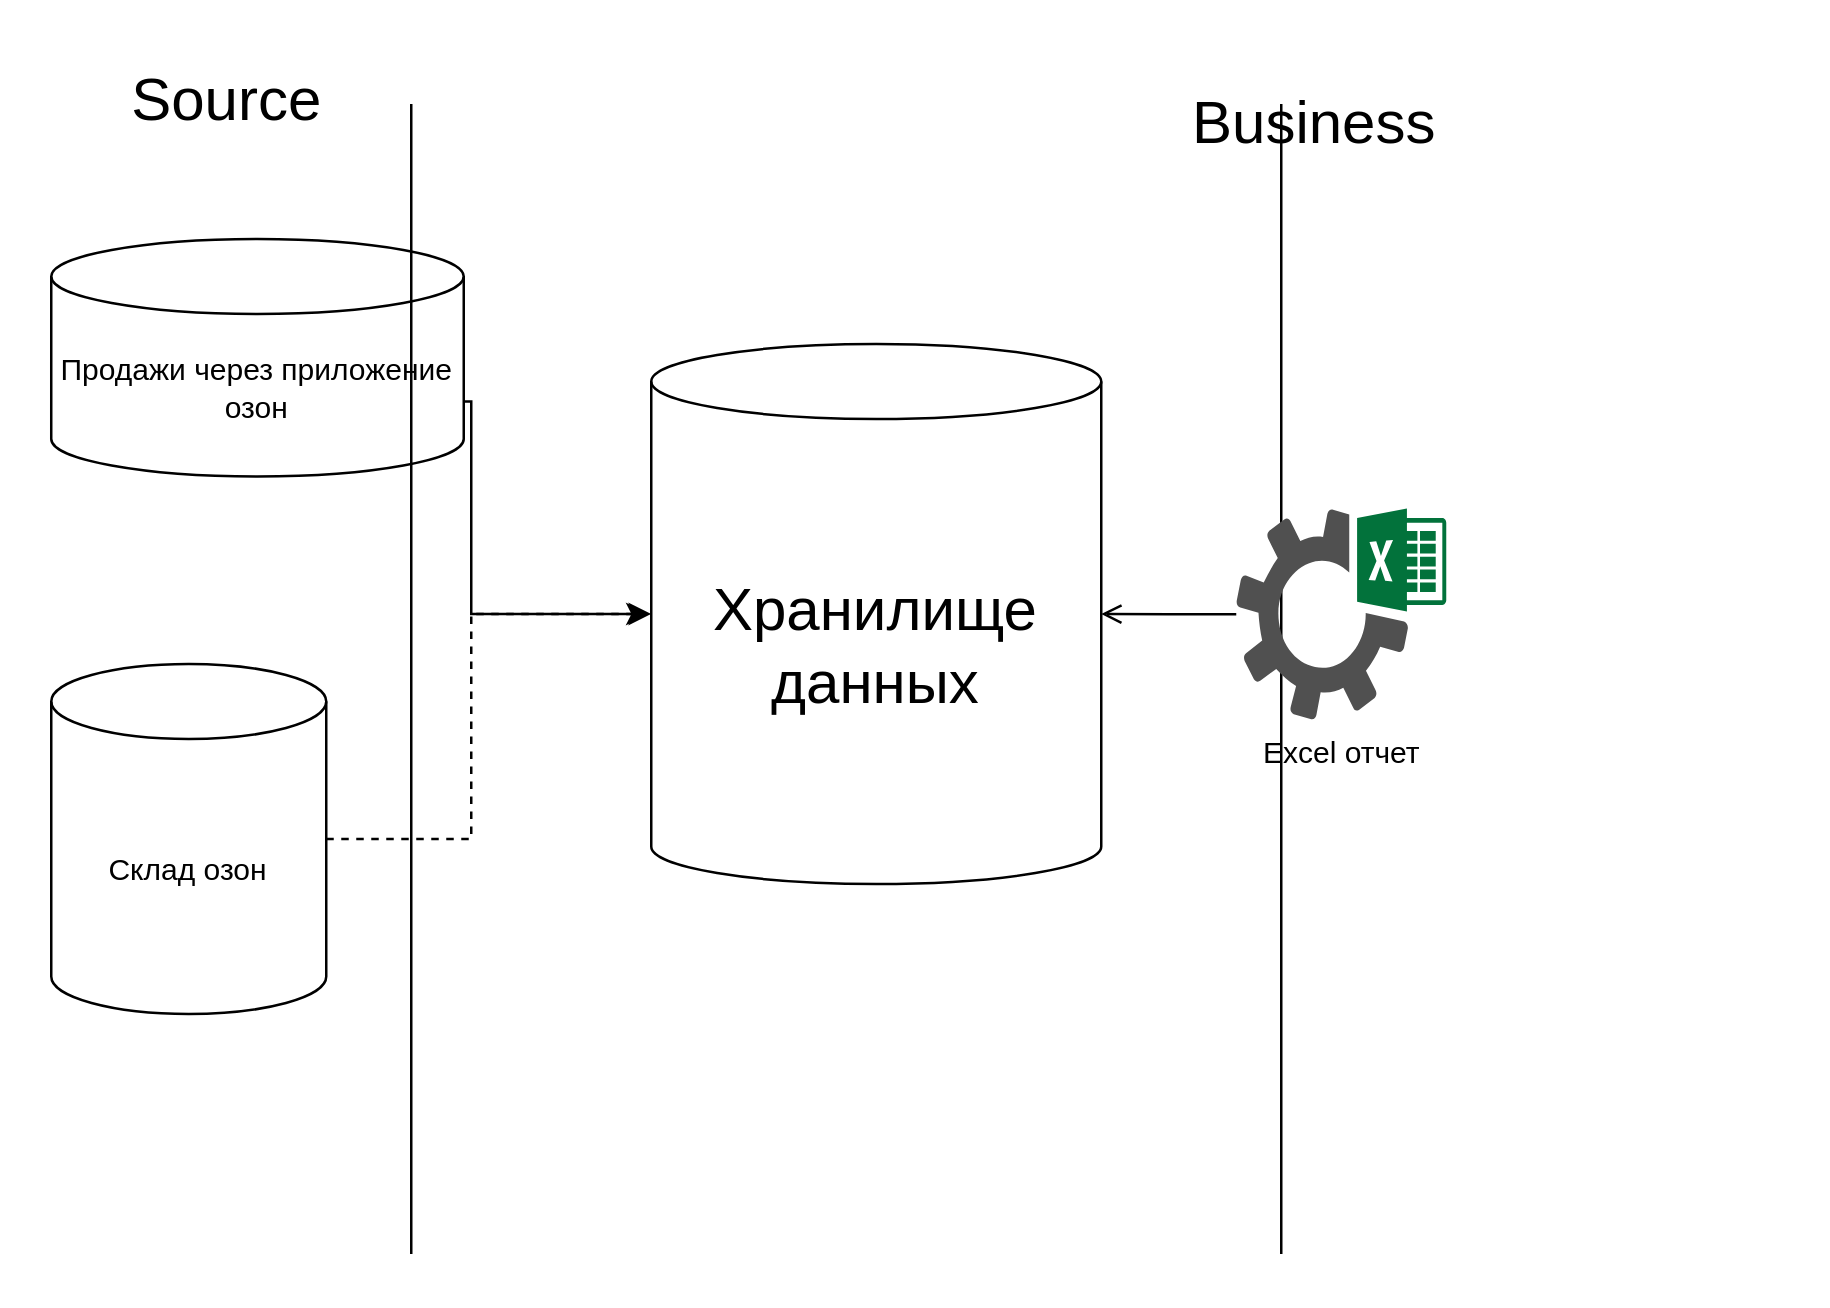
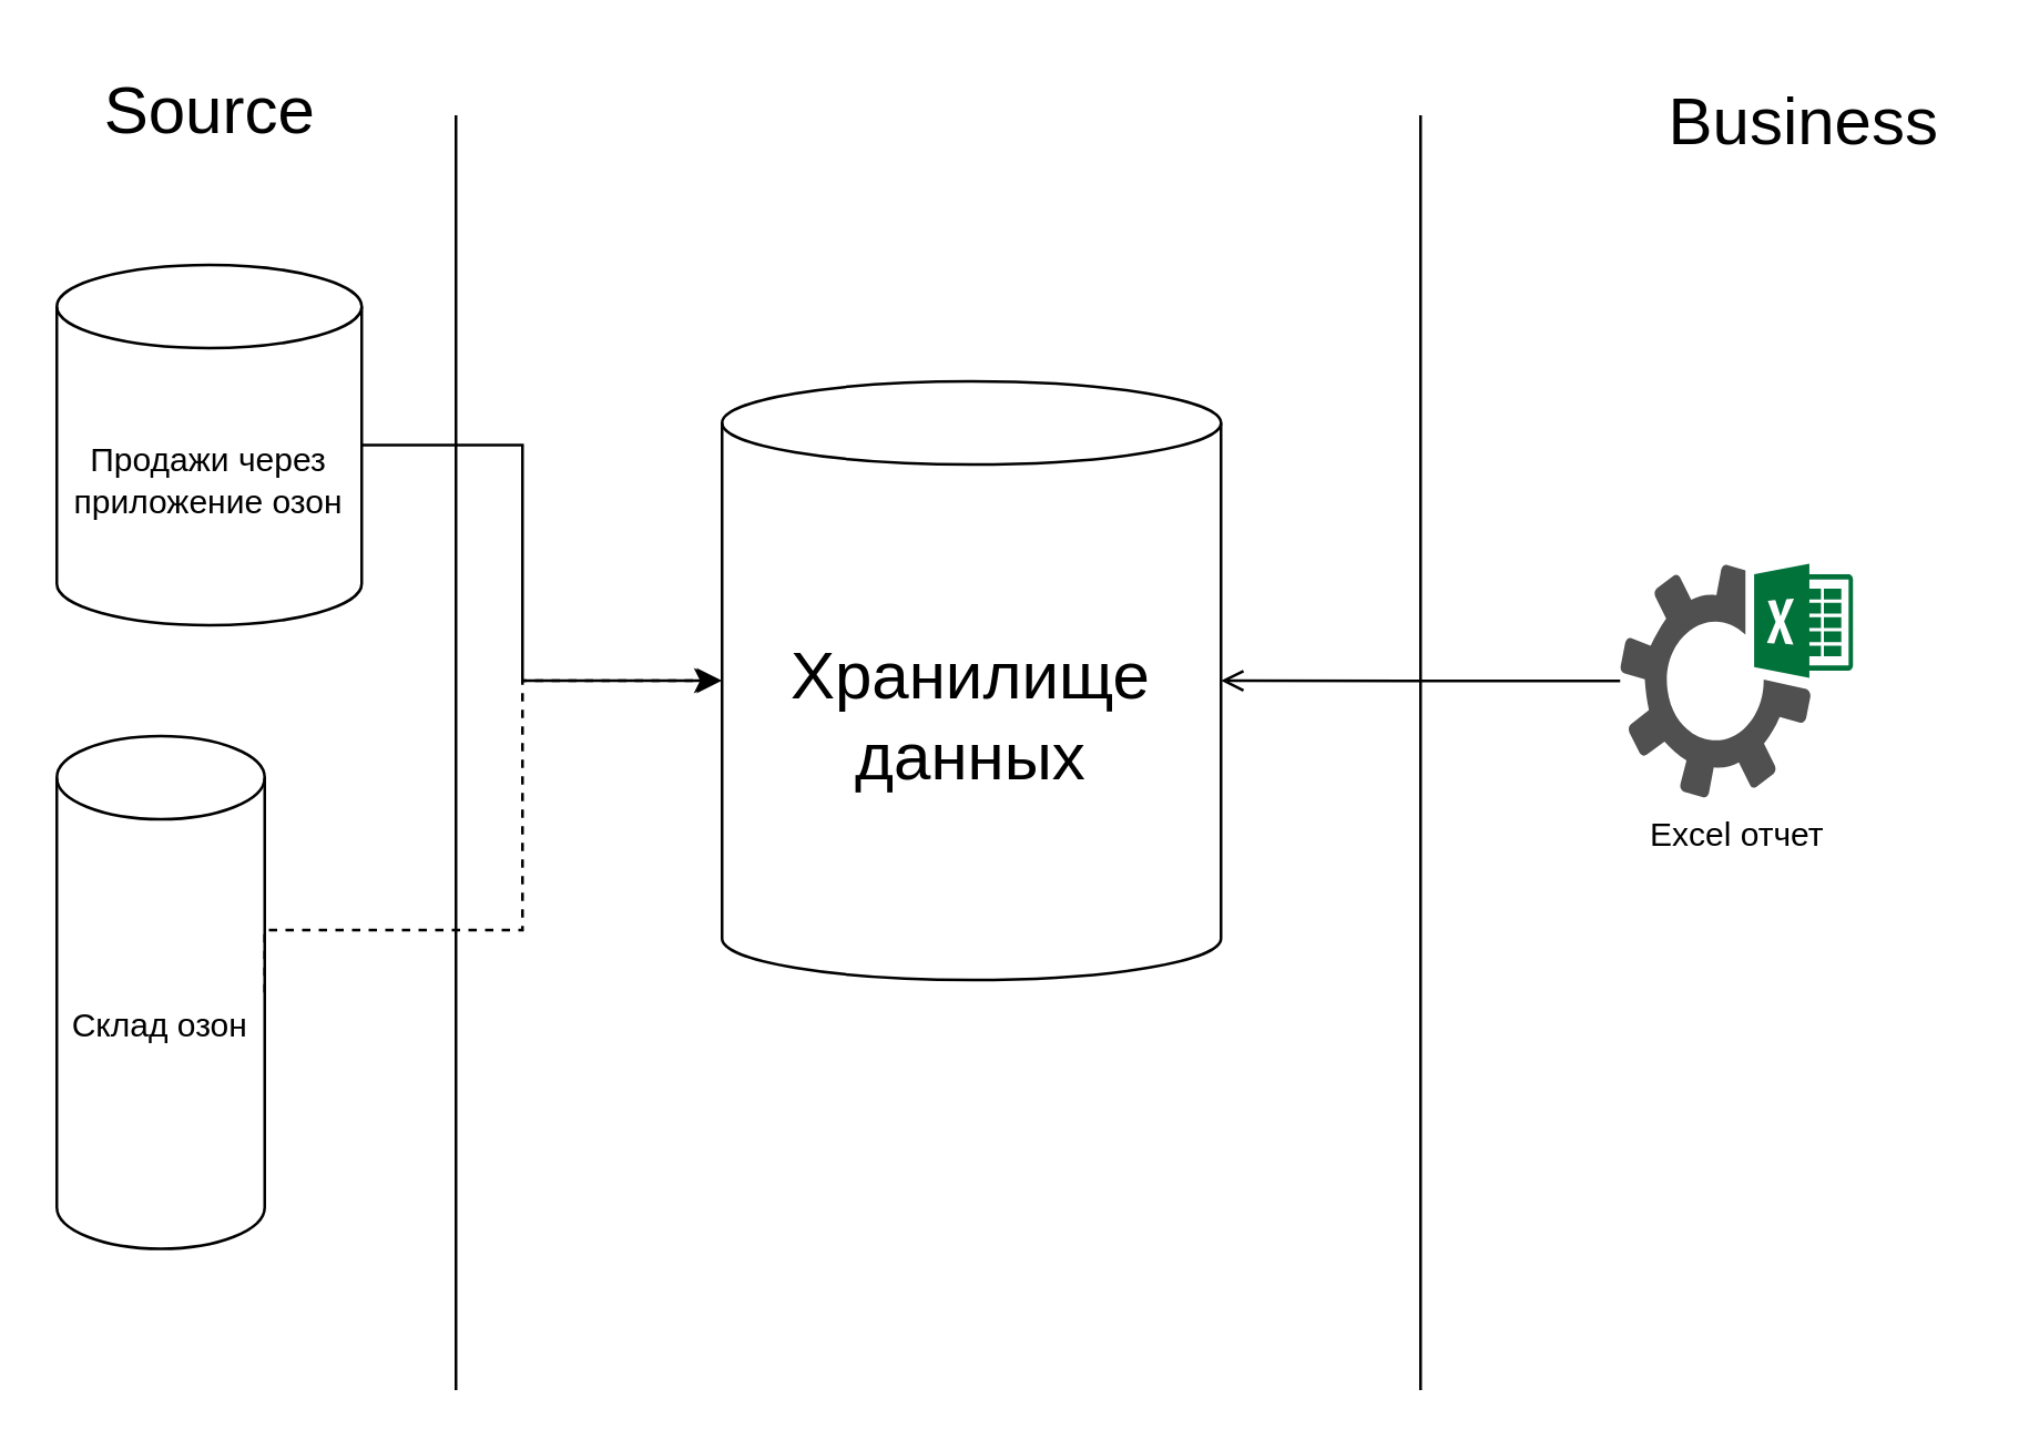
- <mxCell id="6" value="&lt;font style=&quot;font-size: 24px;&quot;&gt;Source&lt;/font&gt;" style="text;html=1;align=center;verticalAlign=middle;resizable=0;points=[];autosize=1;strokeColor=none;fillColor=none;" vertex="1" parent="1"><mxGeometry x="40" y="20" width="100" height="40" as="geometry" /></mxCell>
+ <mxCell id="6" value="&lt;font style=&quot;font-size: 24px;&quot;&gt;Source&lt;/font&gt;" style="text;html=1;align=center;verticalAlign=middle;resizable=0;points=[];autosize=1;strokeColor=none;fillColor=none;" vertex="1" parent="1"><mxGeometry x="25" y="20" width="100" height="40" as="geometry" /></mxCell>
- <mxCell id="12" value="&lt;span style=&quot;font-size: 24px;&quot;&gt;Business&lt;br&gt;&lt;/span&gt;" style="text;html=1;align=center;verticalAlign=middle;resizable=0;points=[];autosize=1;strokeColor=none;fillColor=none;" vertex="1" parent="1"><mxGeometry x="465" y="25" width="120" height="48" as="geometry" /></mxCell>
+ <mxCell id="12" value="&lt;span style=&quot;font-size: 24px;&quot;&gt;Business&lt;br&gt;&lt;/span&gt;" style="text;html=1;align=center;verticalAlign=middle;resizable=0;points=[];autosize=1;strokeColor=none;fillColor=none;" vertex="1" parent="1"><mxGeometry x="590" y="20" width="120" height="48" as="geometry" /></mxCell>
- <mxCell id="3" value="Продажи через приложение озон" style="shape=cylinder3;whiteSpace=wrap;html=1;boundedLbl=1;backgroundOutline=1;size=15;" vertex="1" parent="1"><mxGeometry x="20" y="95" width="165" height="95" as="geometry" /></mxCell>
+ <mxCell id="3" value="Продажи через приложение озон" style="shape=cylinder3;whiteSpace=wrap;html=1;boundedLbl=1;backgroundOutline=1;size=15;" vertex="1" parent="1"><mxGeometry x="20" y="95" width="110" height="130" as="geometry" /></mxCell>
- <mxCell id="10" value="Excel отчет" style="sketch=0;pointerEvents=1;shadow=0;dashed=0;html=1;strokeColor=none;fillColor=#505050;labelPosition=center;verticalLabelPosition=bottom;verticalAlign=top;outlineConnect=0;align=center;shape=mxgraph.office.services.excel_services;" vertex="1" parent="1"><mxGeometry x="494" y="202.75" width="84" height="84.5" as="geometry" /></mxCell>
+ <mxCell id="10" value="Excel отчет" style="sketch=0;pointerEvents=1;shadow=0;dashed=0;html=1;strokeColor=none;fillColor=#505050;labelPosition=center;verticalLabelPosition=bottom;verticalAlign=top;outlineConnect=0;align=center;shape=mxgraph.office.services.excel_services;" vertex="1" parent="1"><mxGeometry x="584" y="202.75" width="84" height="84.5" as="geometry" /></mxCell>
- <mxCell id="4" value="Склад озон" style="shape=cylinder3;whiteSpace=wrap;html=1;boundedLbl=1;backgroundOutline=1;size=15;" vertex="1" parent="1"><mxGeometry x="20" y="265" width="110" height="140" as="geometry" /></mxCell>
+ <mxCell id="4" value="Склад озон" style="shape=cylinder3;whiteSpace=wrap;html=1;boundedLbl=1;backgroundOutline=1;size=15;" vertex="1" parent="1"><mxGeometry x="20" y="265" width="75" height="185" as="geometry" /></mxCell>
